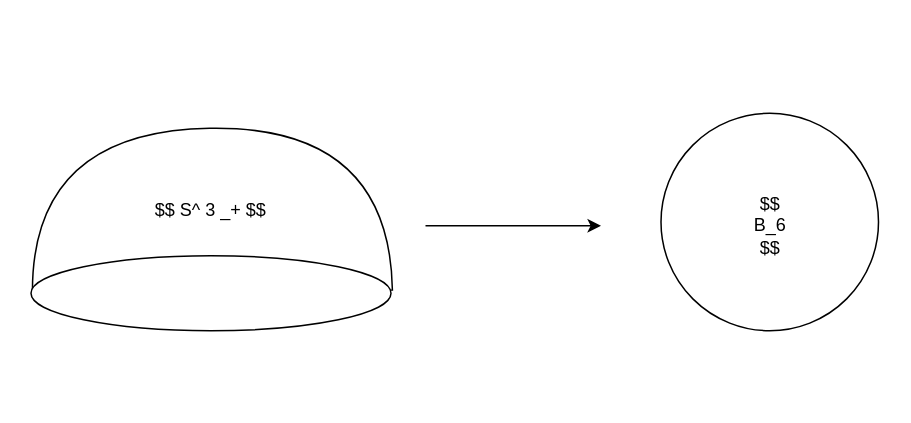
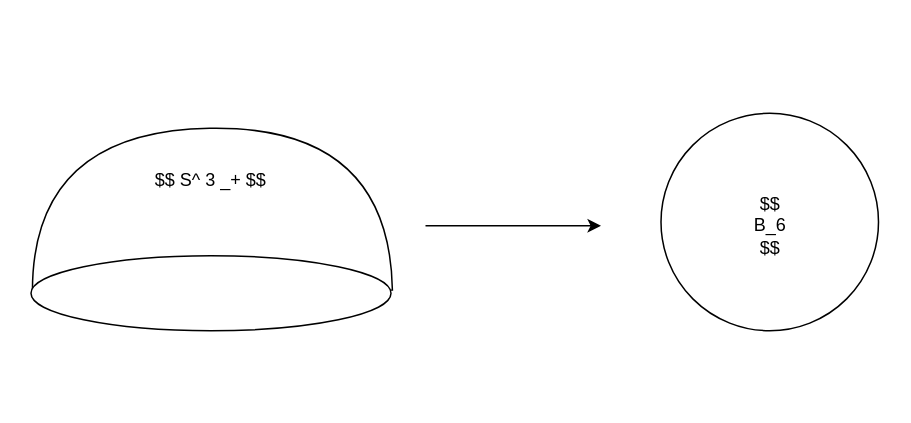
- <mxCell id="4" value="$$ S^ 3 _+ $$" style="text;html=1;strokeColor=none;fillColor=none;align=center;verticalAlign=middle;whiteSpace=wrap;rounded=0;" vertex="1" parent="1"><mxGeometry x="100" y="115" width="80" height="50" as="geometry" /></mxCell>
+ <mxCell id="4" value="$$ S^ 3 _+ $$" style="text;html=1;strokeColor=none;fillColor=none;align=center;verticalAlign=middle;whiteSpace=wrap;rounded=0;" vertex="1" parent="1"><mxGeometry x="100" y="95" width="80" height="50" as="geometry" /></mxCell>
